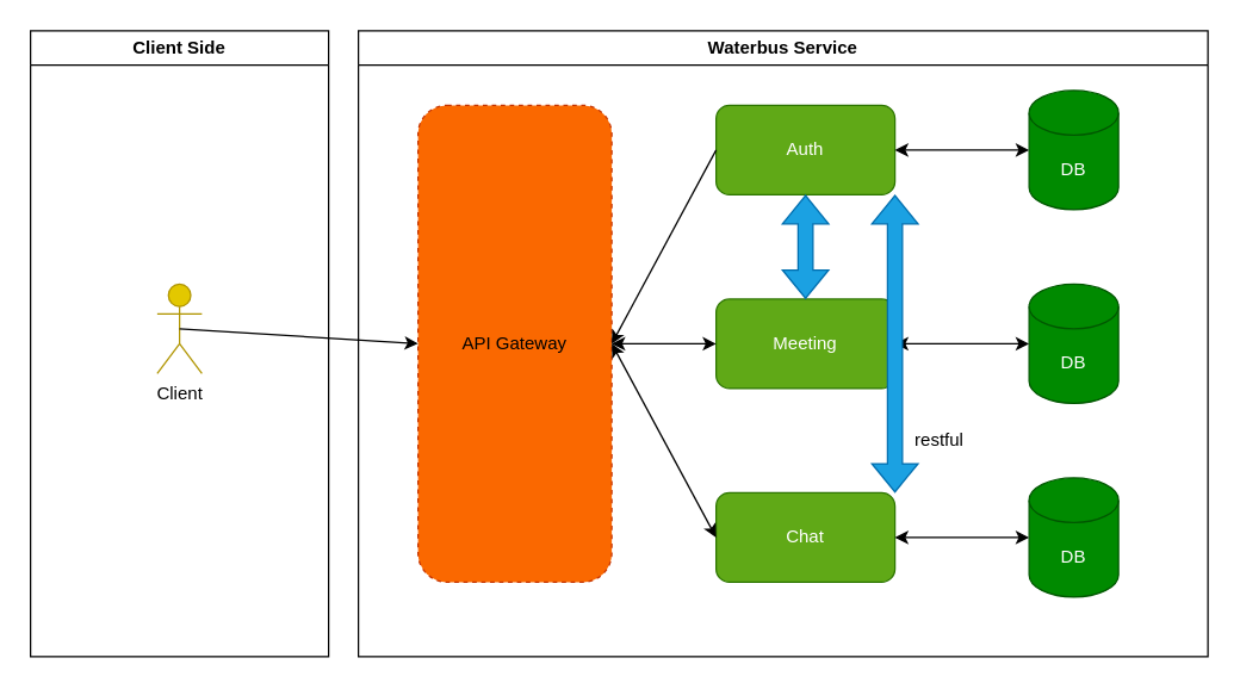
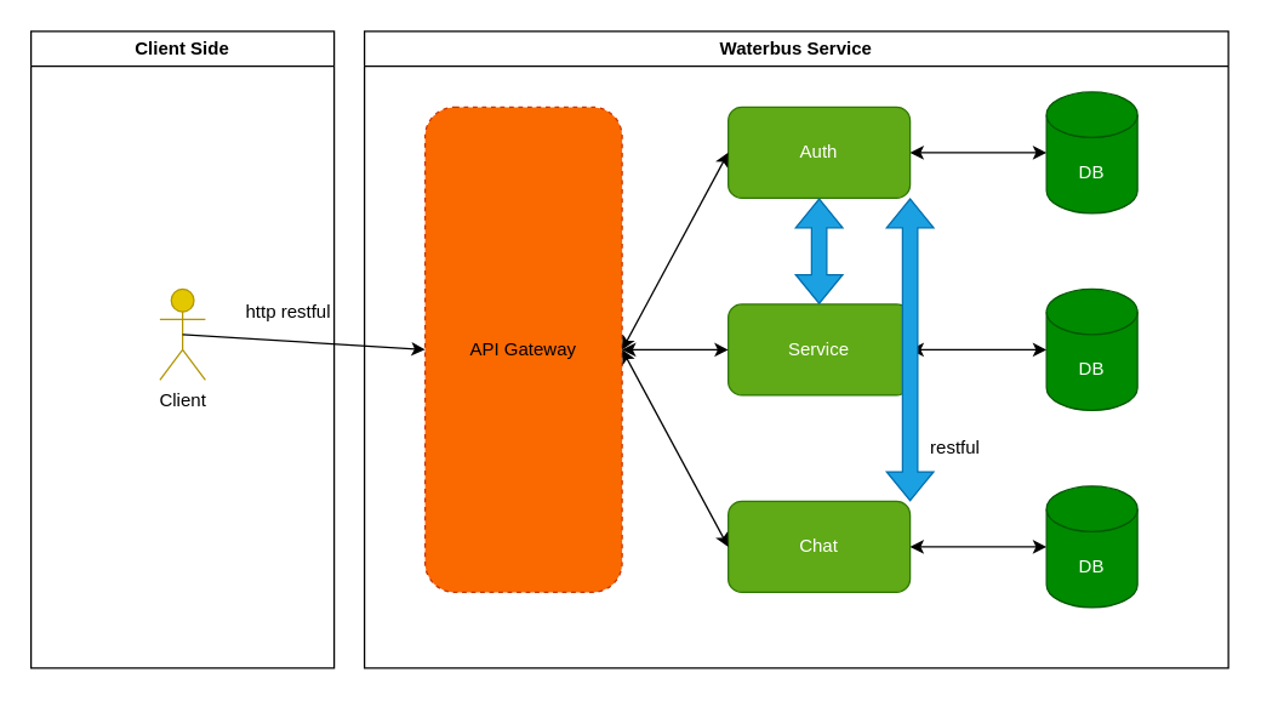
- <mxCell id="6" value="" style="endArrow=none;startArrow=classic;html=1;rounded=0;exitX=1;exitY=0.5;exitDx=0;exitDy=0;entryX=0;entryY=0.5;entryDx=0;entryDy=0;" edge="1" parent="1" source="2" target="3"><mxGeometry width="50" height="50" relative="1" as="geometry"><mxPoint x="470" y="300" as="sourcePoint" /><mxPoint x="520" y="250" as="targetPoint" /></mxGeometry></mxCell>
+ <mxCell id="6" value="" style="endArrow=classic;startArrow=classic;html=1;rounded=0;exitX=1;exitY=0.5;exitDx=0;exitDy=0;entryX=0;entryY=0.5;entryDx=0;entryDy=0;" edge="1" parent="1" source="2" target="3"><mxGeometry width="50" height="50" relative="1" as="geometry"><mxPoint x="470" y="300" as="sourcePoint" /><mxPoint x="520" y="250" as="targetPoint" /></mxGeometry></mxCell>
+ <mxCell id="21" value="http restful" style="text;html=1;strokeColor=none;fillColor=none;align=center;verticalAlign=middle;whiteSpace=wrap;rounded=0;" vertex="1" parent="19"><mxGeometry x="140" y="170" width="60" height="30" as="geometry" /></mxCell>
- <mxCell id="4" value="Meeting" style="rounded=1;whiteSpace=wrap;html=1;fillColor=#60a917;fontColor=#ffffff;strokeColor=#2D7600;" vertex="1" parent="1"><mxGeometry x="480" y="200" width="120" height="60" as="geometry" /></mxCell>
+ <mxCell id="4" value="Service" style="rounded=1;whiteSpace=wrap;html=1;fillColor=#60a917;fontColor=#ffffff;strokeColor=#2D7600;" vertex="1" parent="1"><mxGeometry x="480" y="200" width="120" height="60" as="geometry" /></mxCell>
